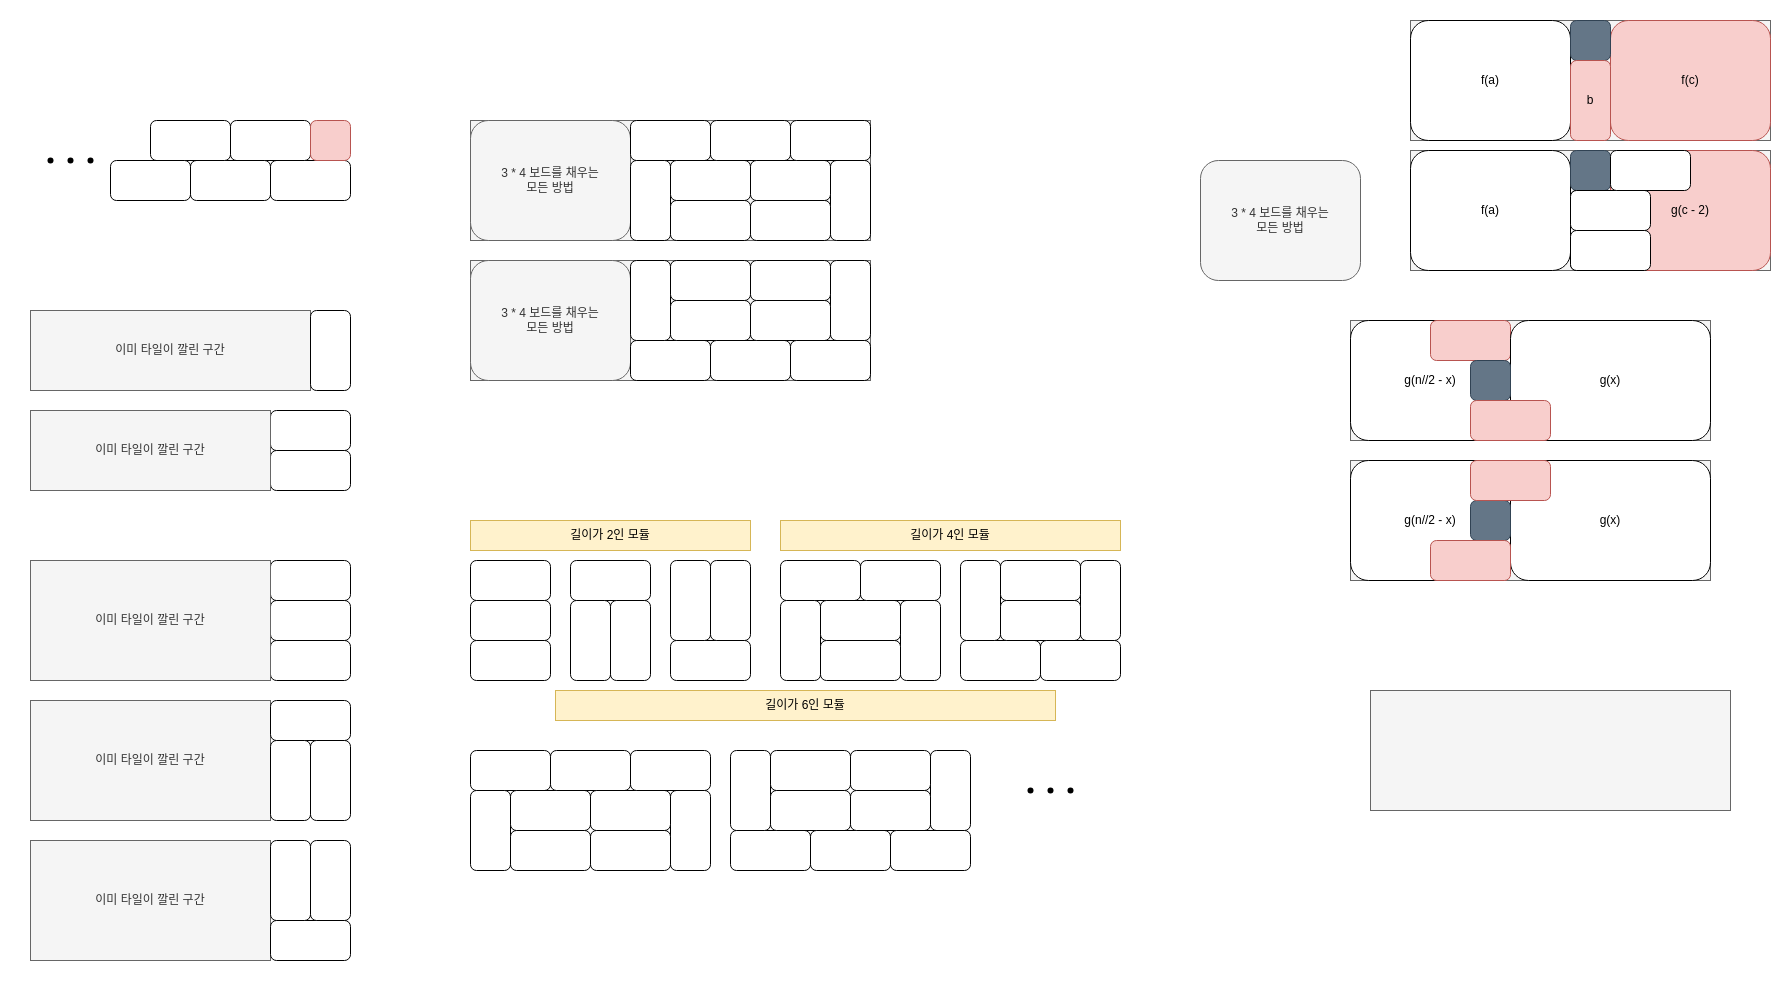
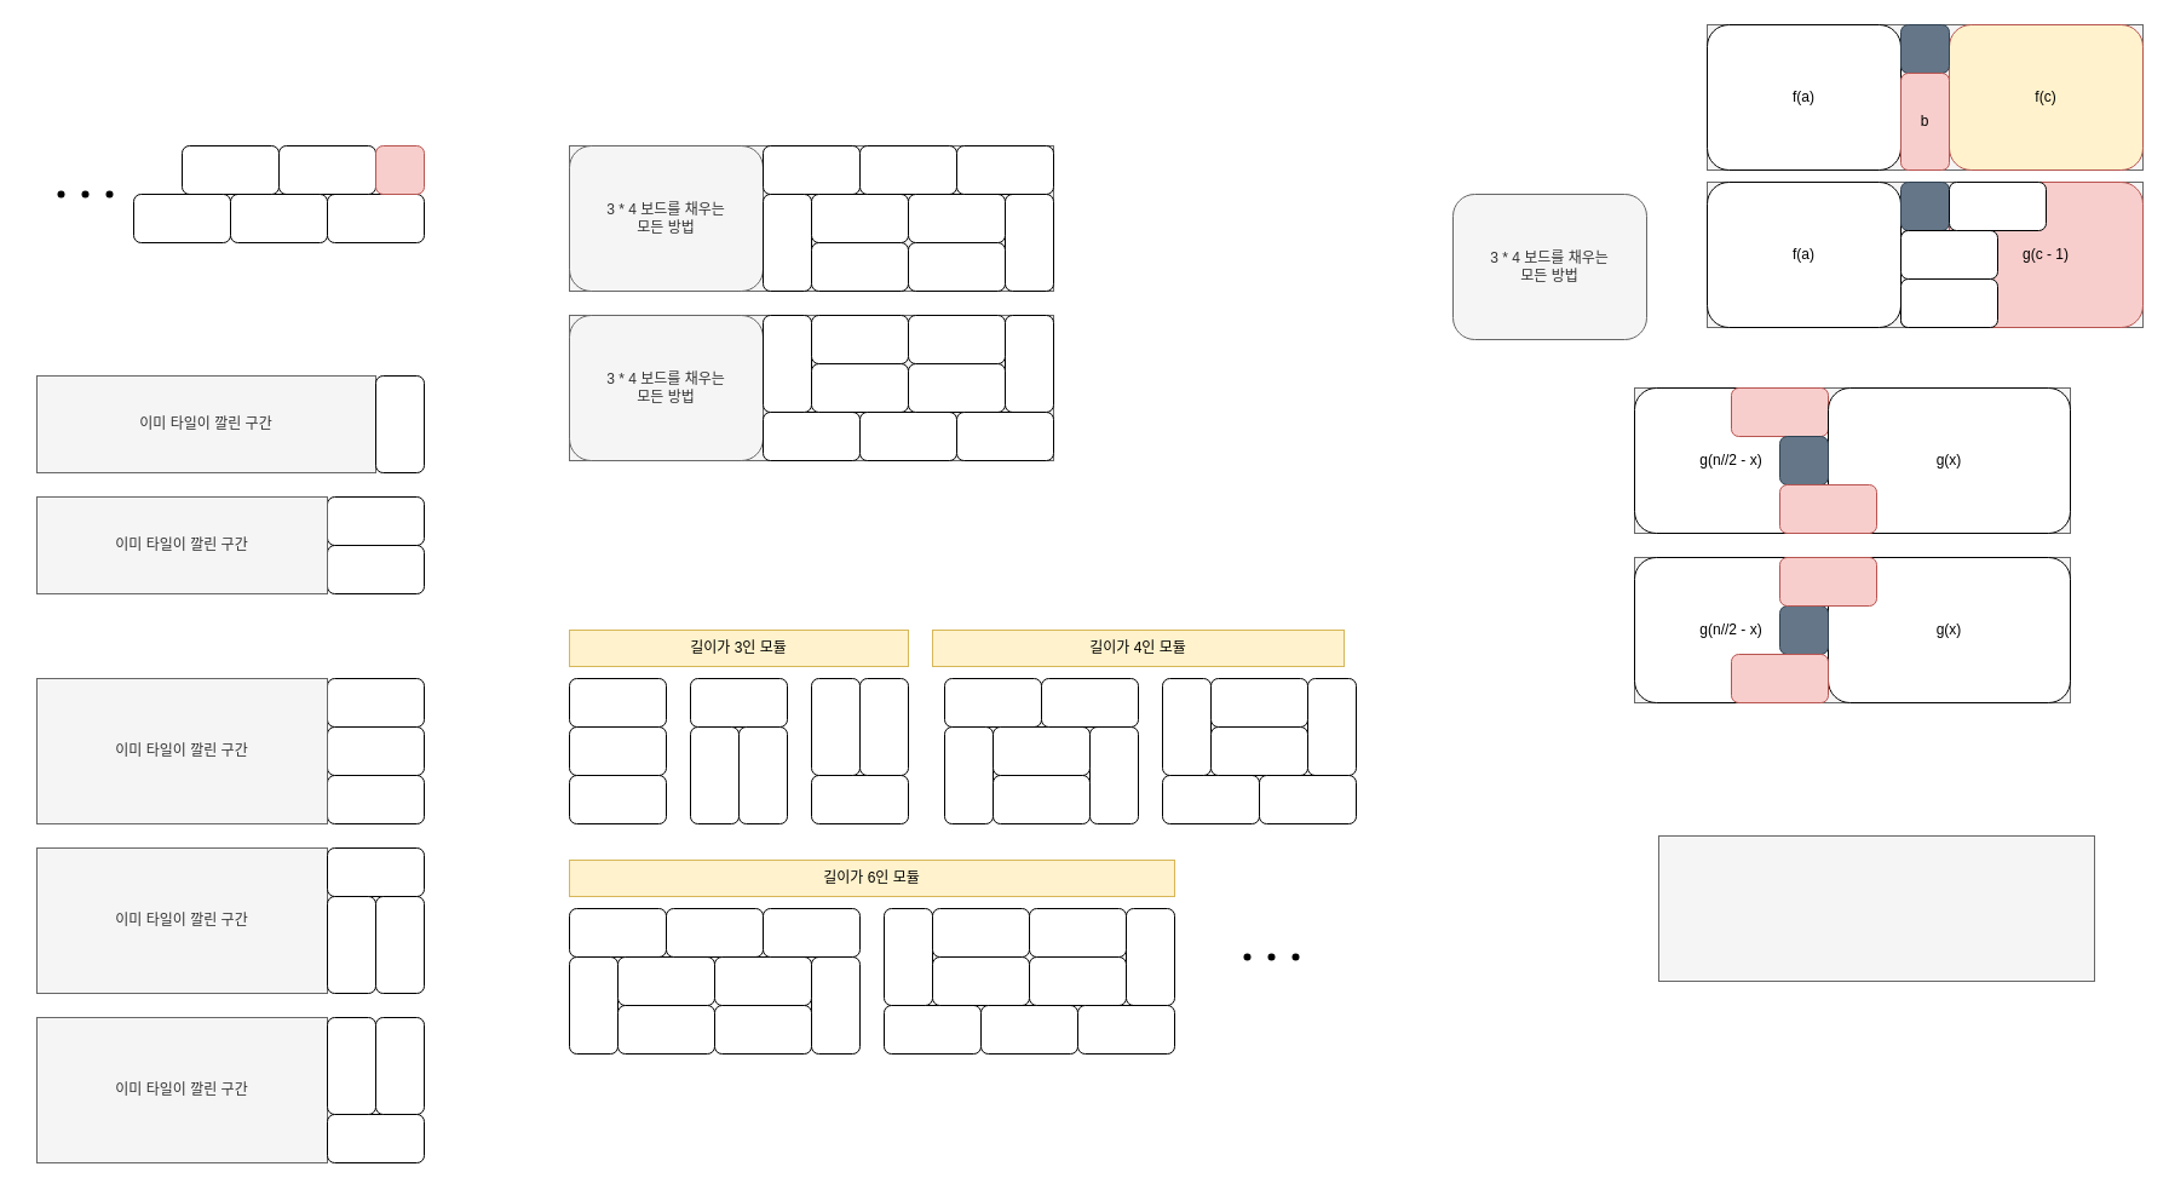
- <mxCell id="116" value="f(c)" style="rounded=1;whiteSpace=wrap;html=1;fillColor=#f8cecc;strokeColor=#b85450;" vertex="1" parent="1"><mxGeometry x="1610" y="20" width="160" height="120" as="geometry" /></mxCell>
+ <mxCell id="116" value="f(c)" style="rounded=1;whiteSpace=wrap;html=1;fillColor=#fff2cc;strokeColor=#b85450;" vertex="1" parent="1"><mxGeometry x="1610" y="20" width="160" height="120" as="geometry" /></mxCell>
- <mxCell id="121" value="g(c - 2)" style="rounded=1;whiteSpace=wrap;html=1;fillColor=#f8cecc;strokeColor=#b85450;" vertex="1" parent="1"><mxGeometry x="1610" y="150" width="160" height="120" as="geometry" /></mxCell>
+ <mxCell id="121" value="g(c - 1)" style="rounded=1;whiteSpace=wrap;html=1;fillColor=#f8cecc;strokeColor=#b85450;" vertex="1" parent="1"><mxGeometry x="1610" y="150" width="160" height="120" as="geometry" /></mxCell>
- <mxCell id="37" value="길이가 2인 모듈" style="text;html=1;align=center;verticalAlign=middle;whiteSpace=wrap;rounded=0;strokeColor=#d6b656;fillColor=#fff2cc;" parent="1" vertex="1"><mxGeometry x="470" y="520" width="280" height="30" as="geometry" /></mxCell>
+ <mxCell id="37" value="길이가 3인 모듈" style="text;html=1;align=center;verticalAlign=middle;whiteSpace=wrap;rounded=0;strokeColor=#d6b656;fillColor=#fff2cc;" parent="1" vertex="1"><mxGeometry x="470" y="520" width="280" height="30" as="geometry" /></mxCell>
- <mxCell id="44" value="길이가 4인 모듈" style="text;html=1;align=center;verticalAlign=middle;whiteSpace=wrap;rounded=0;strokeColor=#d6b656;fillColor=#fff2cc;" parent="1" vertex="1"><mxGeometry x="780" y="520" width="340" height="30" as="geometry" /></mxCell>
+ <mxCell id="44" value="길이가 4인 모듈" style="text;html=1;align=center;verticalAlign=middle;whiteSpace=wrap;rounded=0;strokeColor=#d6b656;fillColor=#fff2cc;" parent="1" vertex="1"><mxGeometry x="770" y="520" width="340" height="30" as="geometry" /></mxCell>
- <mxCell id="75" value="길이가 6인 모듈" style="text;html=1;align=center;verticalAlign=middle;whiteSpace=wrap;rounded=0;strokeColor=#d6b656;fillColor=#fff2cc;" parent="1" vertex="1"><mxGeometry x="555" y="690" width="500" height="30" as="geometry" /></mxCell>
+ <mxCell id="75" value="길이가 6인 모듈" style="text;html=1;align=center;verticalAlign=middle;whiteSpace=wrap;rounded=0;strokeColor=#d6b656;fillColor=#fff2cc;" parent="1" vertex="1"><mxGeometry x="470" y="710" width="500" height="30" as="geometry" /></mxCell>
